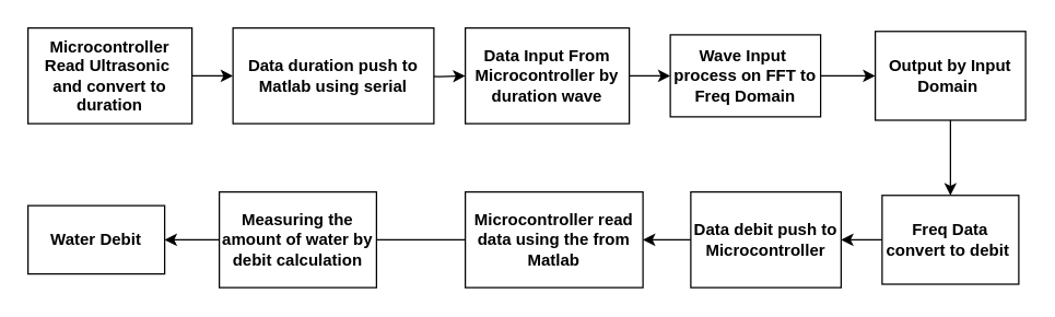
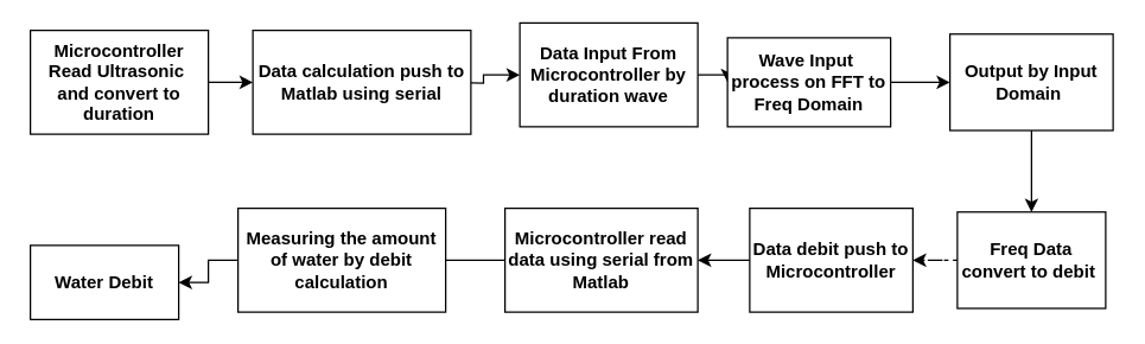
- <mxCell id="20" value="&lt;span&gt;Data duration push to Matlab using serial&lt;/span&gt;" style="rounded=0;whiteSpace=wrap;html=1;fontStyle=1" vertex="1" parent="1"><mxGeometry x="170" y="20" width="147" height="70" as="geometry" /></mxCell>
+ <mxCell id="20" value="&lt;span&gt;Data calculation push to Matlab using serial&lt;/span&gt;" style="rounded=0;whiteSpace=wrap;html=1;fontStyle=1" vertex="1" parent="1"><mxGeometry x="170" y="20" width="147" height="70" as="geometry" /></mxCell>
- <mxCell id="3" value="&lt;span&gt;Data Input From Microcontroller by duration wave&lt;/span&gt;" style="rounded=0;whiteSpace=wrap;html=1;fontStyle=1" vertex="1" parent="1"><mxGeometry x="340" y="20" width="120" height="70" as="geometry" /></mxCell>
+ <mxCell id="3" value="&lt;span&gt;Data Input From Microcontroller by duration wave&lt;/span&gt;" style="rounded=0;whiteSpace=wrap;html=1;fontStyle=1" vertex="1" parent="1"><mxGeometry x="350" y="15" width="120" height="70" as="geometry" /></mxCell>
- <mxCell id="16" value="&lt;span&gt;Water Debit&lt;br&gt;&lt;/span&gt;" style="rounded=0;whiteSpace=wrap;html=1;fontStyle=1" vertex="1" parent="1"><mxGeometry x="20" y="150" width="100" height="50" as="geometry" /></mxCell>
+ <mxCell id="16" value="&lt;span&gt;Water Debit&lt;br&gt;&lt;/span&gt;" style="rounded=0;whiteSpace=wrap;html=1;fontStyle=1" vertex="1" parent="1"><mxGeometry x="20" y="165" width="100" height="50" as="geometry" /></mxCell>
- <mxCell id="15" value="&lt;span&gt;Measuring the amount of water by debit calculation&lt;/span&gt;" style="rounded=0;whiteSpace=wrap;html=1;fontStyle=1" vertex="1" parent="1"><mxGeometry x="160" y="140" width="115" height="70" as="geometry" /></mxCell>
+ <mxCell id="15" value="&lt;span&gt;Measuring the amount of water by debit calculation&lt;/span&gt;" style="rounded=0;whiteSpace=wrap;html=1;fontStyle=1" vertex="1" parent="1"><mxGeometry x="160" y="140" width="140" height="70" as="geometry" /></mxCell>
- <mxCell id="9" value="&lt;span&gt;Microcontroller read data using the from Matlab&lt;/span&gt;" style="rounded=0;whiteSpace=wrap;html=1;fontStyle=1" vertex="1" parent="1"><mxGeometry x="340" y="140" width="130" height="70" as="geometry" /></mxCell>
+ <mxCell id="9" value="&lt;span&gt;Microcontroller read data using serial from Matlab&lt;/span&gt;" style="rounded=0;whiteSpace=wrap;html=1;fontStyle=1" vertex="1" parent="1"><mxGeometry x="340" y="140" width="130" height="70" as="geometry" /></mxCell>
- <mxCell id="12" value="" style="edgeStyle=orthogonalEdgeStyle;rounded=0;orthogonalLoop=1;jettySize=auto;html=1;" edge="1" parent="1" source="13" target="11"><mxGeometry relative="1" as="geometry" /></mxCell>
+ <mxCell id="12" value="" style="edgeStyle=orthogonalEdgeStyle;rounded=0;orthogonalLoop=1;jettySize=auto;html=1;dashed=1;" edge="1" parent="1" source="13" target="11"><mxGeometry relative="1" as="geometry" /></mxCell>
